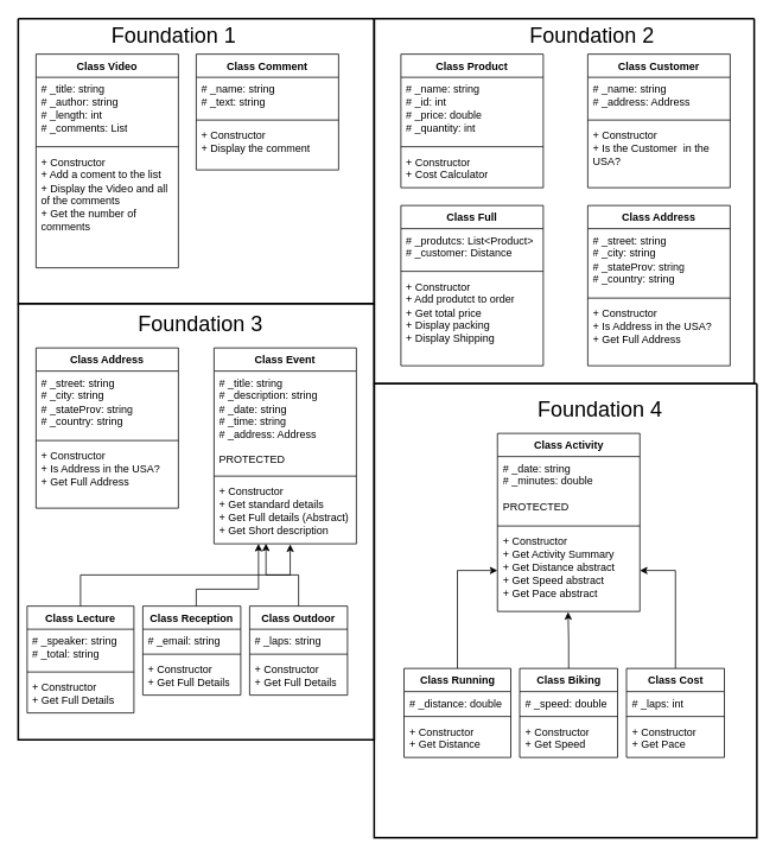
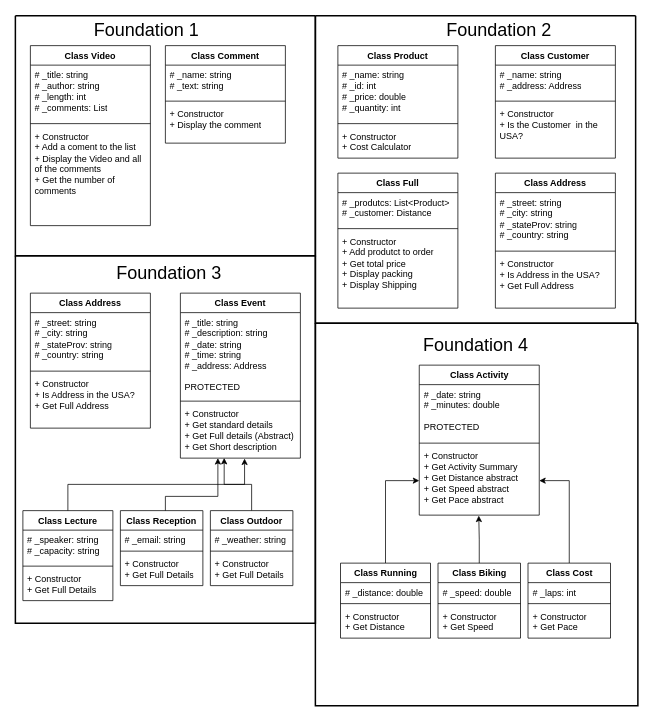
- <mxCell id="55" value="Foundation 4" style="text;html=1;align=center;verticalAlign=middle;whiteSpace=wrap;rounded=0;strokeWidth=1;fontSize=24;" vertex="1" parent="1"><mxGeometry x="588.5" y="450" width="170" height="20" as="geometry" /></mxCell>
+ <mxCell id="55" value="Foundation 4" style="text;html=1;align=center;verticalAlign=middle;whiteSpace=wrap;rounded=0;strokeWidth=1;fontSize=24;" vertex="1" parent="1"><mxGeometry x="548.5" y="450" width="170" height="20" as="geometry" /></mxCell>
- <mxCell id="50" value="# _laps: string" style="text;strokeColor=none;fillColor=none;align=left;verticalAlign=top;spacingLeft=4;spacingRight=4;overflow=hidden;rotatable=0;points=[[0,0.5],[1,0.5]];portConstraint=eastwest;whiteSpace=wrap;html=1;" vertex="1" parent="49"><mxGeometry y="26" width="110" height="24" as="geometry" /></mxCell>
+ <mxCell id="50" value="# _weather: string" style="text;strokeColor=none;fillColor=none;align=left;verticalAlign=top;spacingLeft=4;spacingRight=4;overflow=hidden;rotatable=0;points=[[0,0.5],[1,0.5]];portConstraint=eastwest;whiteSpace=wrap;html=1;" vertex="1" parent="49"><mxGeometry y="26" width="110" height="24" as="geometry" /></mxCell>
- <mxCell id="36" value="# _speaker: string&lt;div&gt;# _total: string&lt;/div&gt;" style="text;strokeColor=none;fillColor=none;align=left;verticalAlign=top;spacingLeft=4;spacingRight=4;overflow=hidden;rotatable=0;points=[[0,0.5],[1,0.5]];portConstraint=eastwest;whiteSpace=wrap;html=1;" vertex="1" parent="35"><mxGeometry y="26" width="120" height="44" as="geometry" /></mxCell>
+ <mxCell id="36" value="# _speaker: string&lt;div&gt;# _capacity: string&lt;/div&gt;" style="text;strokeColor=none;fillColor=none;align=left;verticalAlign=top;spacingLeft=4;spacingRight=4;overflow=hidden;rotatable=0;points=[[0,0.5],[1,0.5]];portConstraint=eastwest;whiteSpace=wrap;html=1;" vertex="1" parent="35"><mxGeometry y="26" width="120" height="44" as="geometry" /></mxCell>
